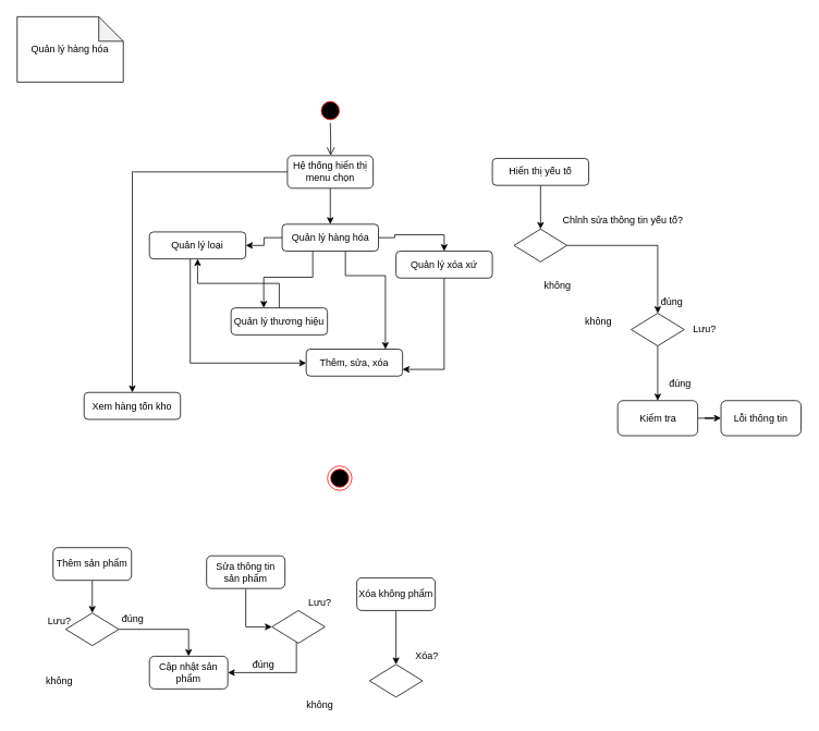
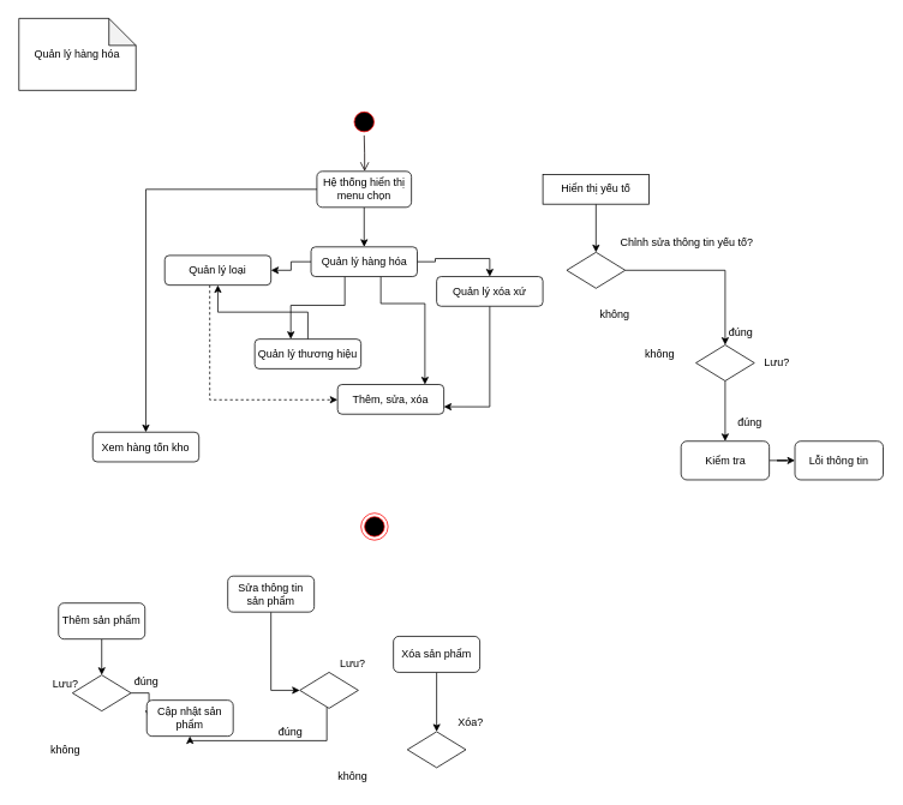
- <mxCell id="14" value="Hiển thị yếu tố" style="rounded=1;whiteSpace=wrap;html=1;" parent="1" vertex="1"><mxGeometry x="602" y="193.5" width="118" height="33" as="geometry" /></mxCell>
+ <mxCell id="14" value="Hiển thị yếu tố" style="whiteSpace=wrap;html=1;rounded=0;" parent="1" vertex="1"><mxGeometry x="602" y="193.5" width="118" height="33" as="geometry" /></mxCell>
- <mxCell id="49" style="edgeStyle=orthogonalEdgeStyle;rounded=0;orthogonalLoop=1;jettySize=auto;html=1;" edge="1" parent="1" source="50" target="55"><mxGeometry relative="1" as="geometry"><Array as="points"><mxPoint x="232" y="444" /></Array></mxGeometry></mxCell>
+ <mxCell id="49" style="edgeStyle=orthogonalEdgeStyle;rounded=0;orthogonalLoop=1;jettySize=auto;html=1;dashed=1;" edge="1" parent="1" source="50" target="55"><mxGeometry relative="1" as="geometry"><Array as="points"><mxPoint x="232" y="444" /></Array></mxGeometry></mxCell>
- <mxCell id="33" value="Sửa thông tin sản phẩm" style="rounded=1;whiteSpace=wrap;html=1;" parent="1" vertex="1"><mxGeometry x="252" y="680" width="96" height="40" as="geometry" /></mxCell>
+ <mxCell id="33" value="Sửa thông tin sản phẩm" style="rounded=1;whiteSpace=wrap;html=1;" parent="1" vertex="1"><mxGeometry x="252" y="640" width="96" height="40" as="geometry" /></mxCell>
- <mxCell id="40" value="Xóa không phẩm" style="rounded=1;whiteSpace=wrap;html=1;" parent="1" vertex="1"><mxGeometry x="436" y="707" width="96" height="40" as="geometry" /></mxCell>
+ <mxCell id="40" value="Xóa sản phẩm" style="rounded=1;whiteSpace=wrap;html=1;" parent="1" vertex="1"><mxGeometry x="436" y="707" width="96" height="40" as="geometry" /></mxCell>
- <mxCell id="31" value="Cập nhật sản phẩm" style="rounded=1;whiteSpace=wrap;html=1;" parent="1" vertex="1"><mxGeometry x="182" y="803" width="96" height="40" as="geometry" /></mxCell>
+ <mxCell id="31" value="Cập nhật sản phẩm" style="rounded=1;whiteSpace=wrap;html=1;" parent="1" vertex="1"><mxGeometry x="162" y="778" width="96" height="40" as="geometry" /></mxCell>
